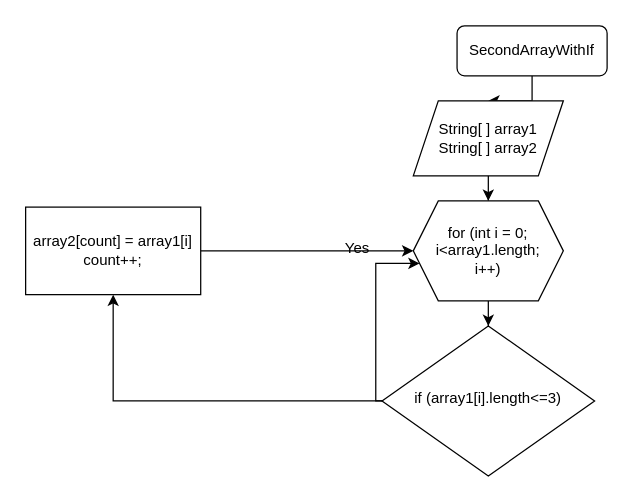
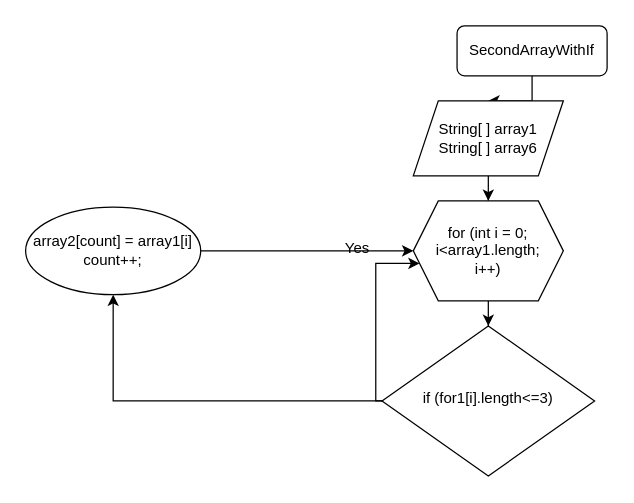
- <mxCell id="8" value="&lt;div&gt;String[ ] array1&lt;/div&gt;&lt;div&gt;String[ ] array2&lt;/div&gt;" style="shape=parallelogram;perimeter=parallelogramPerimeter;whiteSpace=wrap;html=1;fixedSize=1;" vertex="1" parent="1"><mxGeometry x="330" y="80" width="120" height="60" as="geometry" /></mxCell>
+ <mxCell id="8" value="&lt;div&gt;String[ ] array1&lt;/div&gt;&lt;div&gt;String[ ] array6&lt;/div&gt;" style="shape=parallelogram;perimeter=parallelogramPerimeter;whiteSpace=wrap;html=1;fixedSize=1;" vertex="1" parent="1"><mxGeometry x="330" y="80" width="120" height="60" as="geometry" /></mxCell>
- <mxCell id="12" value="&lt;div&gt;array2[count] = array1[i]&lt;/div&gt;&lt;div&gt;count++;&lt;br&gt;&lt;/div&gt;" style="rounded=0;whiteSpace=wrap;html=1;" vertex="1" parent="1"><mxGeometry x="20" y="165" width="140" height="70" as="geometry" /></mxCell>
+ <mxCell id="12" value="&lt;div&gt;array2[count] = array1[i]&lt;/div&gt;&lt;div&gt;count++;&lt;br&gt;&lt;/div&gt;" style="ellipse;whiteSpace=wrap;html=1;" vertex="1" parent="1"><mxGeometry x="20" y="165" width="140" height="70" as="geometry" /></mxCell>
- <mxCell id="6" value="if (array1[i].length&amp;lt;=3)" style="rhombus;whiteSpace=wrap;html=1;shadow=0;fontFamily=Helvetica;fontSize=12;align=center;strokeWidth=1;spacing=6;spacingTop=-4;" parent="1" vertex="1"><mxGeometry x="305" y="260" width="170" height="120" as="geometry" /></mxCell>
+ <mxCell id="6" value="if (for1[i].length&amp;lt;=3)" style="rhombus;whiteSpace=wrap;html=1;shadow=0;fontFamily=Helvetica;fontSize=12;align=center;strokeWidth=1;spacing=6;spacingTop=-4;" parent="1" vertex="1"><mxGeometry x="305" y="260" width="170" height="120" as="geometry" /></mxCell>
